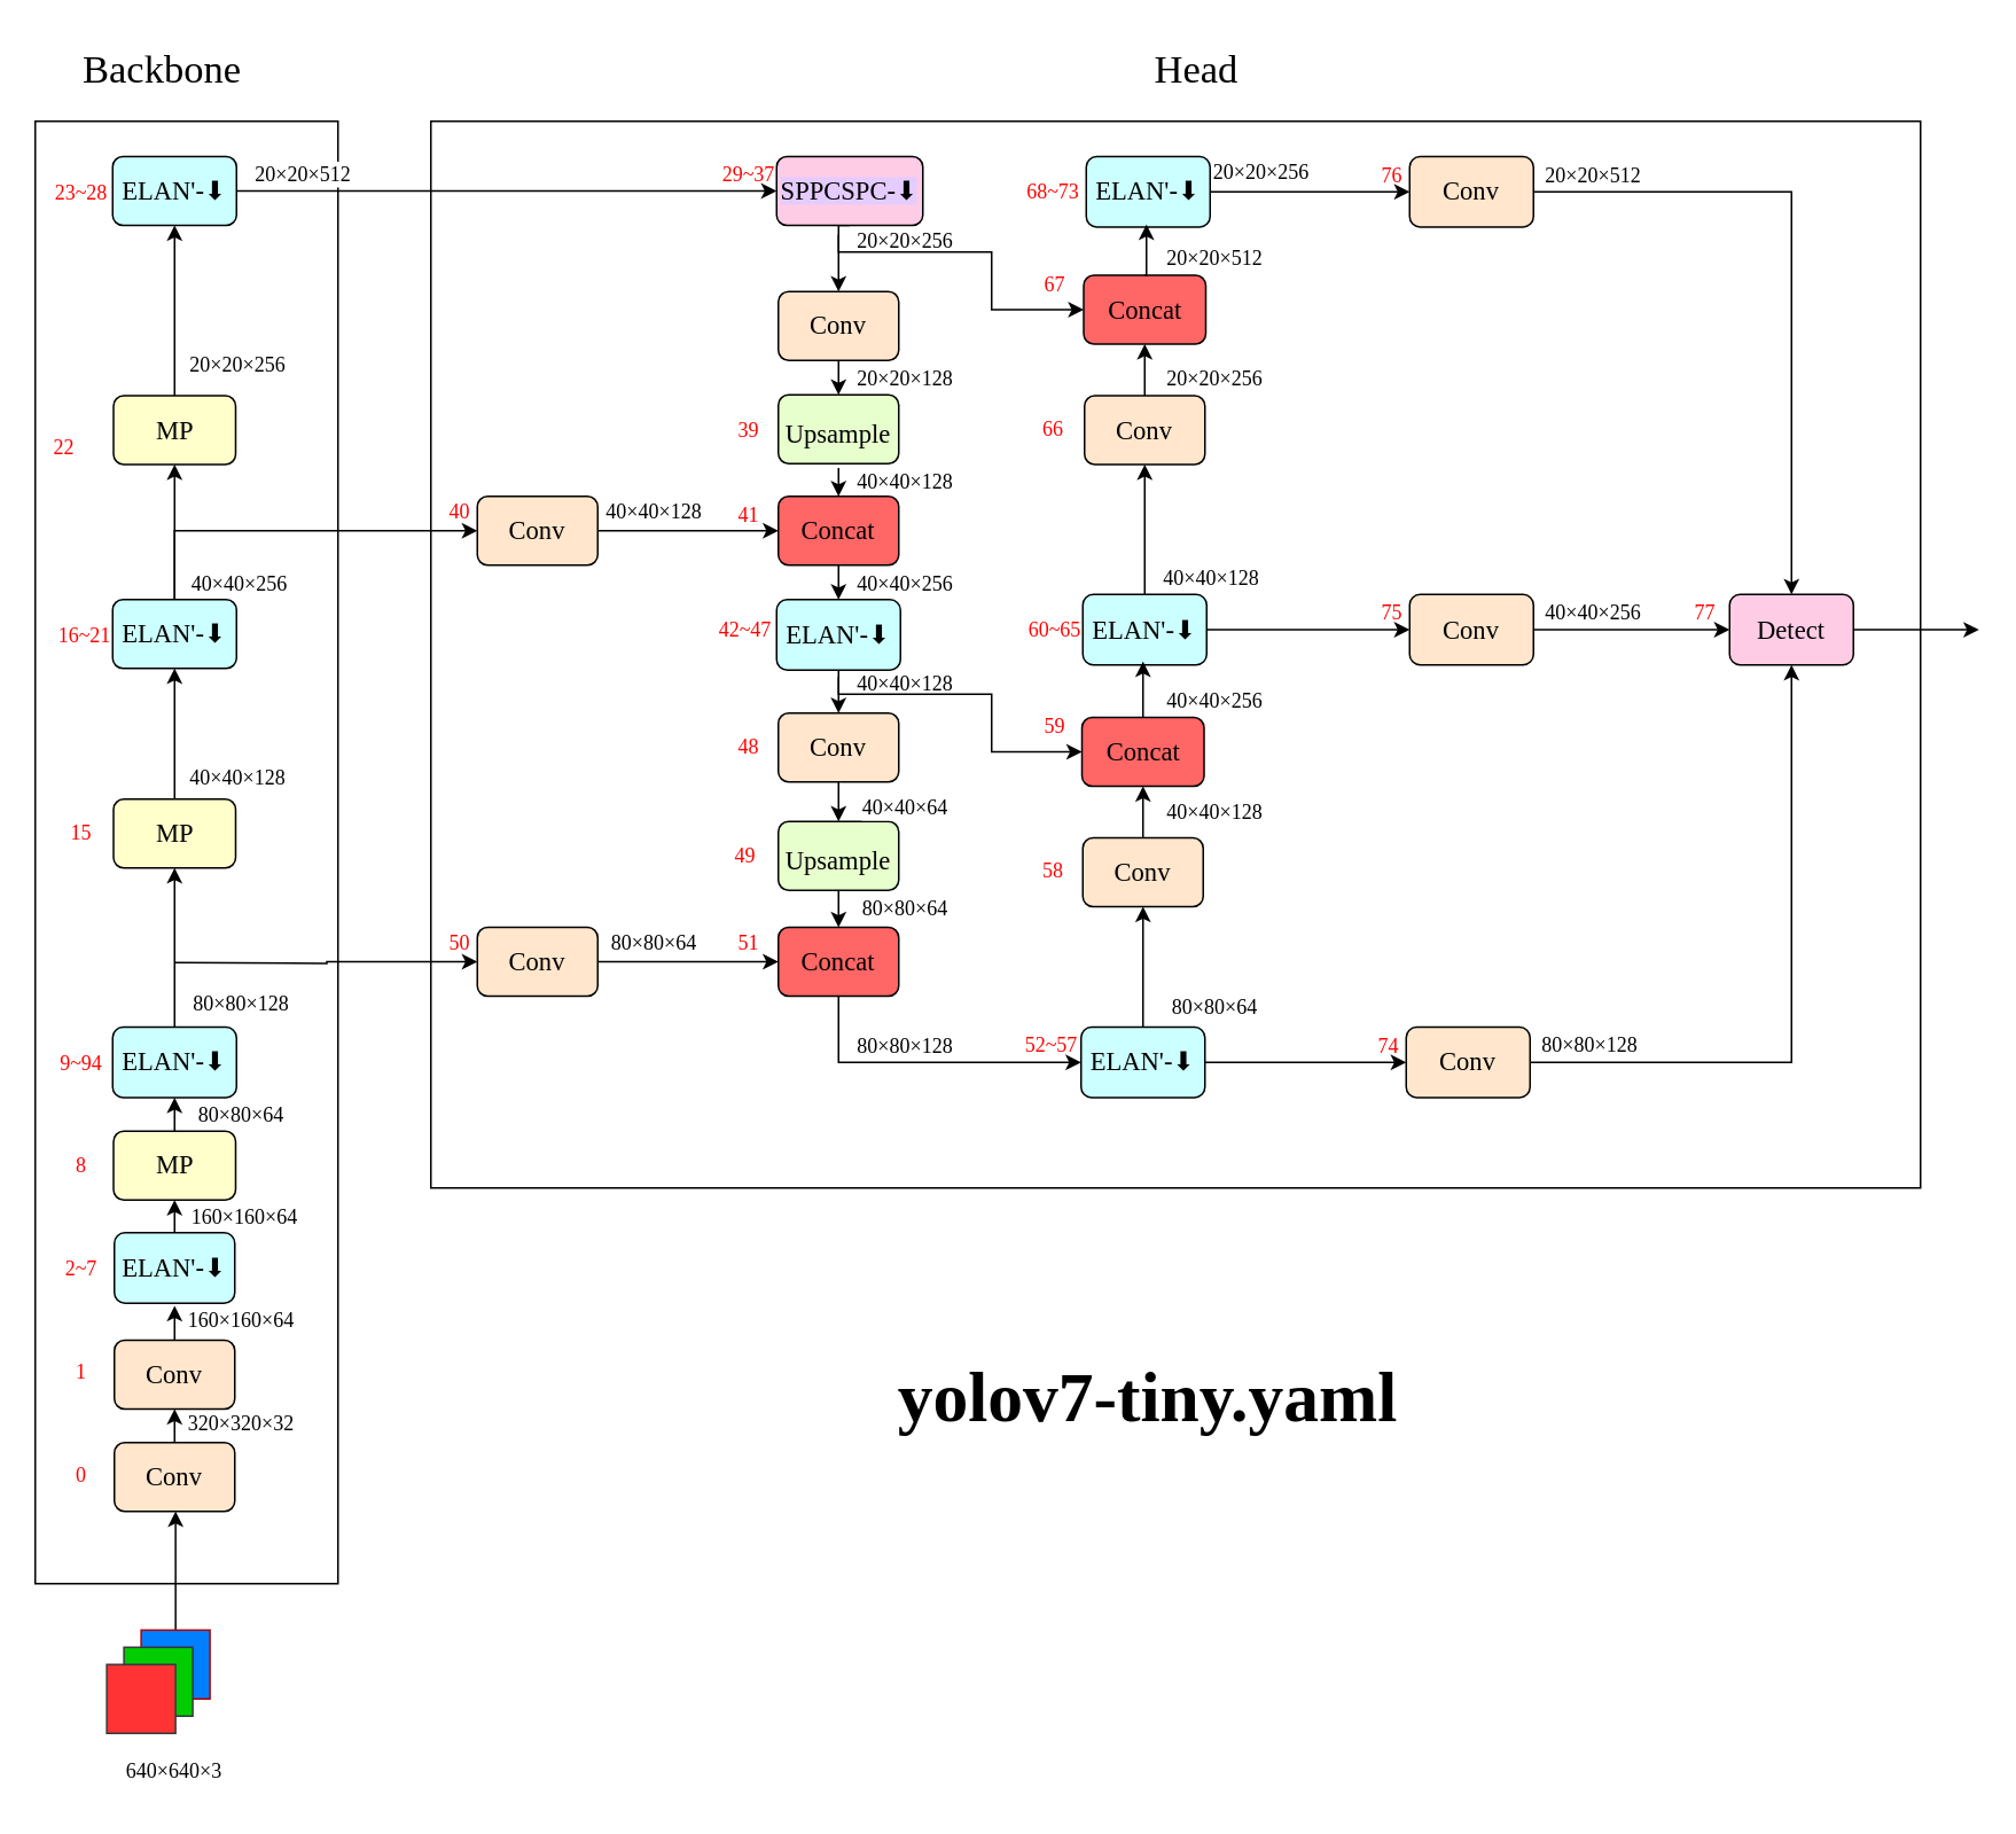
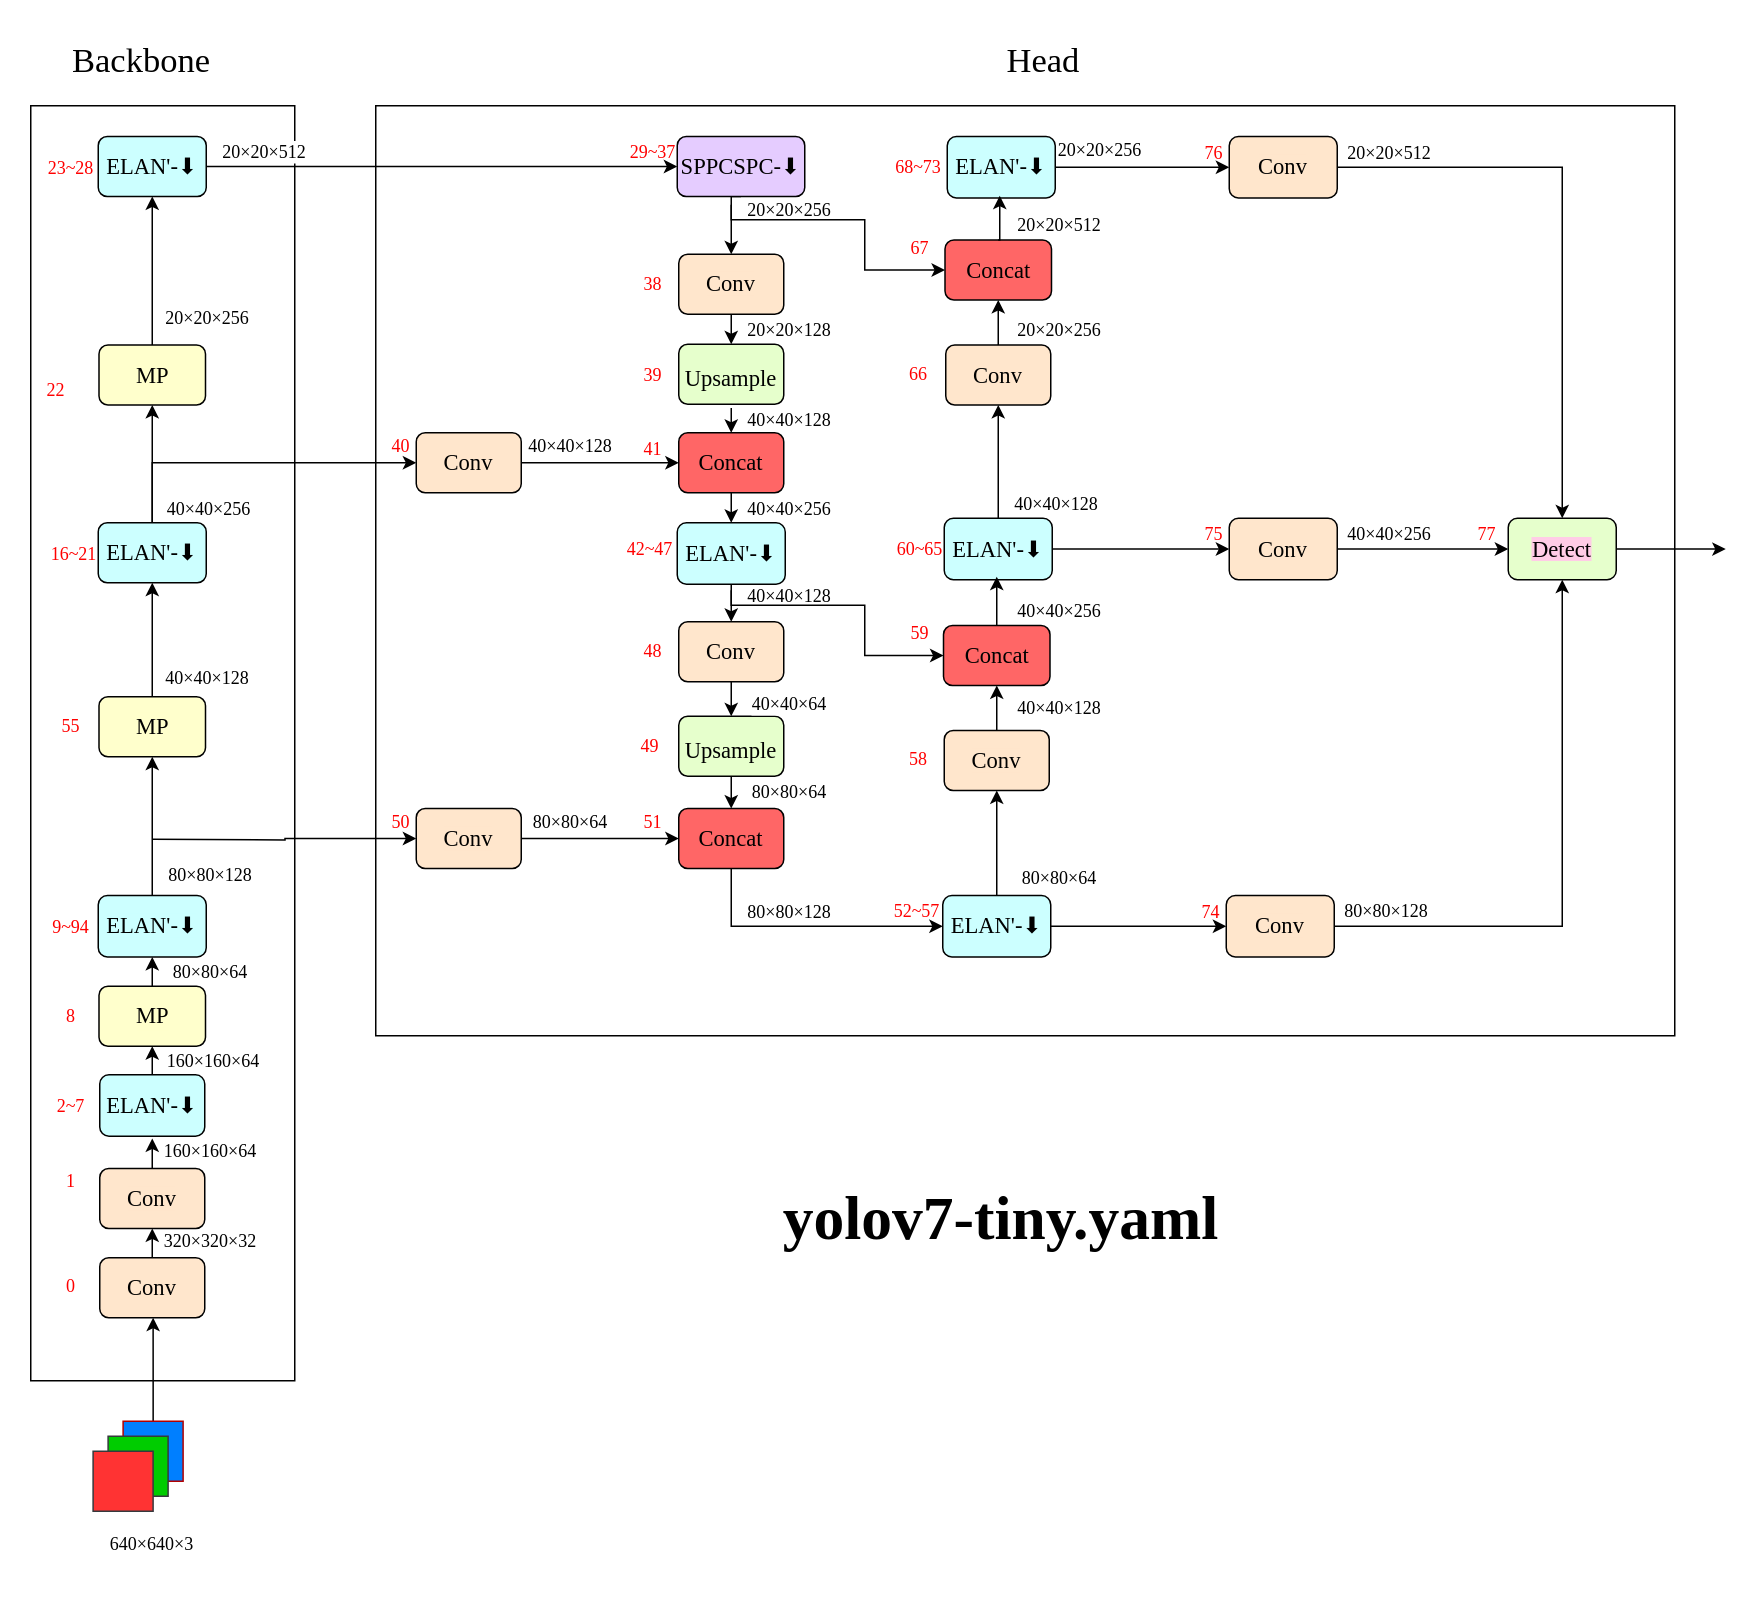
- <mxCell id="34" value="&lt;div style=&quot;font-size: 11.3pt;&quot;&gt;&lt;span style=&quot;background-color: rgb(229, 204, 255);&quot;&gt;SPPCSPC-⬇&lt;/span&gt;&lt;/div&gt;" style="rounded=1;whiteSpace=wrap;html=1;labelBackgroundColor=none;fontSize=23;fillColor=#ffcce6;strokeColor=#000000;fontFamily=Times New Roman;" parent="1" vertex="1"><mxGeometry x="451" y="90.5" width="85" height="40" as="geometry" /></mxCell>
+ <mxCell id="34" value="&lt;div style=&quot;font-size: 11.3pt;&quot;&gt;&lt;span style=&quot;background-color: rgb(229, 204, 255);&quot;&gt;SPPCSPC-⬇&lt;/span&gt;&lt;/div&gt;" style="rounded=1;whiteSpace=wrap;html=1;labelBackgroundColor=none;fontSize=23;fillColor=#E5CCFF;strokeColor=#000000;fontFamily=Times New Roman;" parent="1" vertex="1"><mxGeometry x="451" y="90.5" width="85" height="40" as="geometry" /></mxCell>
+ <mxCell id="36" value="&lt;font color=&quot;#ff0000&quot;&gt;38&lt;/font&gt;" style="text;html=1;strokeColor=none;fillColor=none;align=center;verticalAlign=middle;whiteSpace=wrap;rounded=0;fontFamily=Times New Roman;" parent="1" vertex="1"><mxGeometry x="425" y="174" width="20" height="30" as="geometry" /></mxCell>
- <mxCell id="83" value="&lt;div style=&quot;font-size: 11.3pt;&quot;&gt;&lt;span style=&quot;background-color: rgb(255, 204, 230);&quot;&gt;Detect&lt;/span&gt;&lt;/div&gt;" style="rounded=1;whiteSpace=wrap;html=1;labelBackgroundColor=none;fontSize=23;fillColor=#FFCCE6;strokeColor=#000000;fontFamily=Times New Roman;" parent="1" vertex="1"><mxGeometry x="1005" y="345" width="72" height="41" as="geometry" /></mxCell>
+ <mxCell id="83" value="&lt;div style=&quot;font-size: 11.3pt;&quot;&gt;&lt;span style=&quot;background-color: rgb(255, 204, 230);&quot;&gt;Detect&lt;/span&gt;&lt;/div&gt;" style="rounded=1;whiteSpace=wrap;html=1;labelBackgroundColor=none;fontSize=23;fillColor=#e6ffcc;strokeColor=#000000;fontFamily=Times New Roman;" parent="1" vertex="1"><mxGeometry x="1005" y="345" width="72" height="41" as="geometry" /></mxCell>
- <mxCell id="22" value="&lt;font color=&quot;#ff0000&quot;&gt;15&lt;/font&gt;" style="text;html=1;strokeColor=none;fillColor=none;align=center;verticalAlign=middle;whiteSpace=wrap;rounded=0;fontFamily=Times New Roman;" parent="1" vertex="1"><mxGeometry x="36.57" y="469" width="20" height="30" as="geometry" /></mxCell>
+ <mxCell id="22" value="&lt;font color=&quot;#ff0000&quot;&gt;55&lt;/font&gt;" style="text;html=1;strokeColor=none;fillColor=none;align=center;verticalAlign=middle;whiteSpace=wrap;rounded=0;fontFamily=Times New Roman;" parent="1" vertex="1"><mxGeometry x="36.57" y="469" width="20" height="30" as="geometry" /></mxCell>
- <mxCell id="12" value="&lt;font color=&quot;#ff0000&quot;&gt;1&lt;/font&gt;" style="text;html=1;strokeColor=none;fillColor=none;align=center;verticalAlign=middle;whiteSpace=wrap;rounded=0;fontFamily=Times New Roman;" parent="1" vertex="1"><mxGeometry x="36.57" y="782" width="20" height="30" as="geometry" /></mxCell>
+ <mxCell id="12" value="&lt;font color=&quot;#ff0000&quot;&gt;1&lt;/font&gt;" style="text;html=1;strokeColor=none;fillColor=none;align=center;verticalAlign=middle;whiteSpace=wrap;rounded=0;fontFamily=Times New Roman;" parent="1" vertex="1"><mxGeometry x="36.57" y="772" width="20" height="30" as="geometry" /></mxCell>
